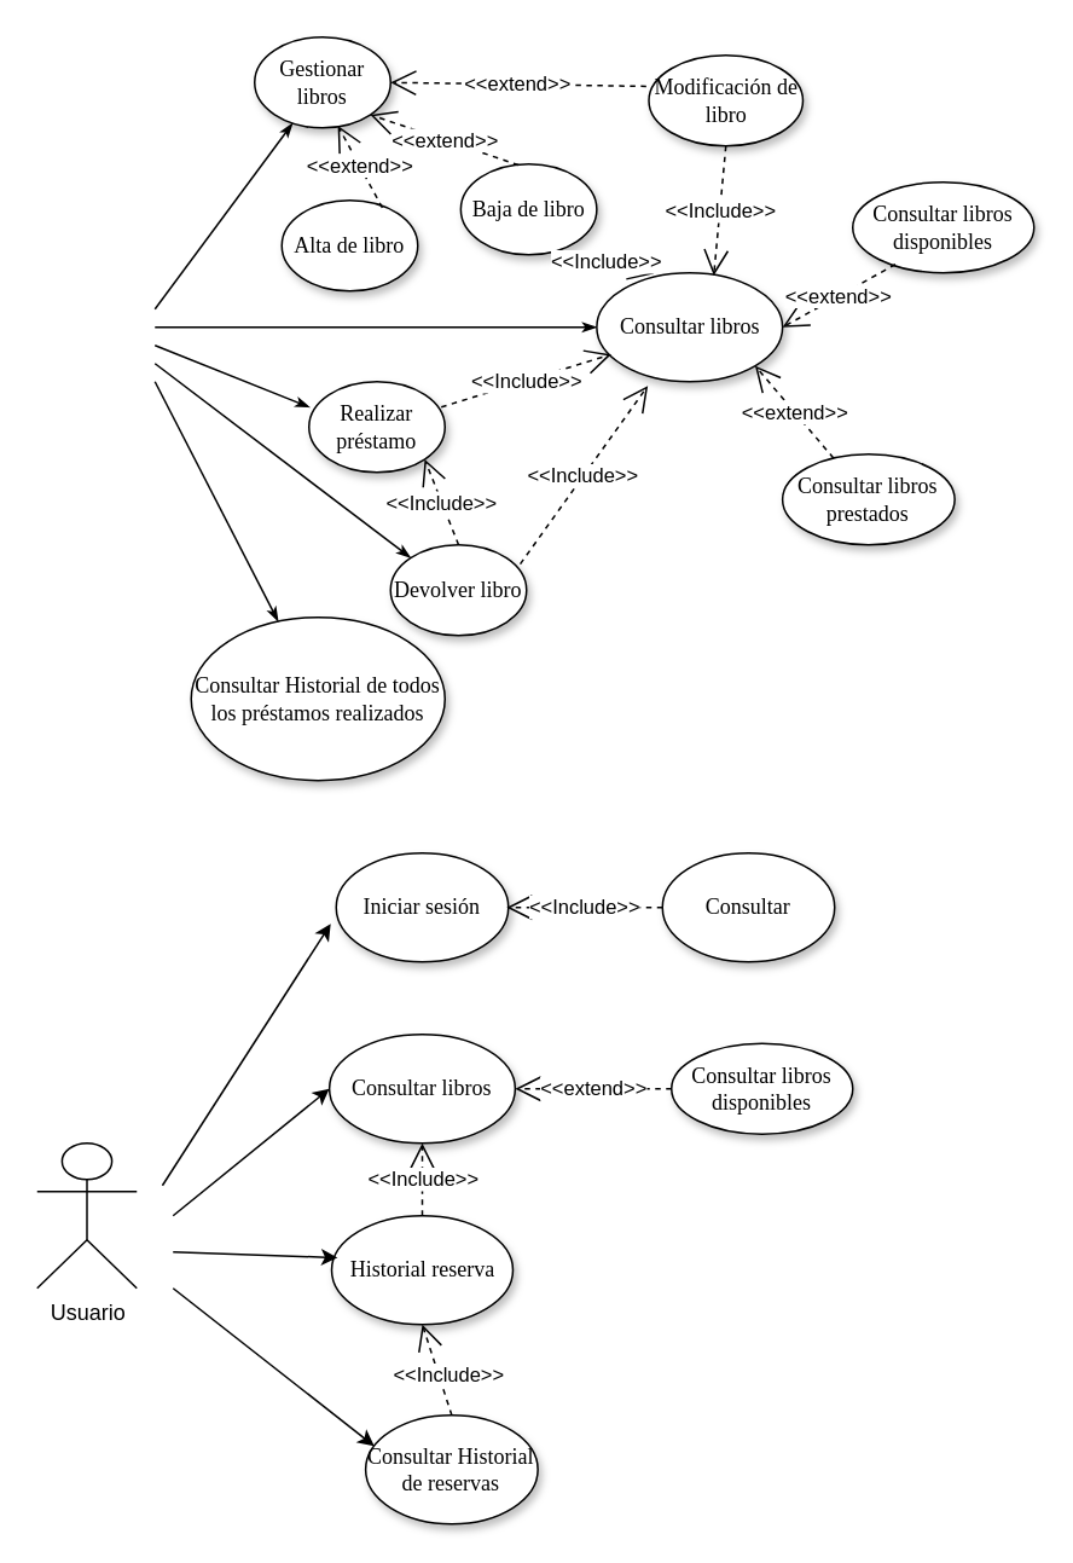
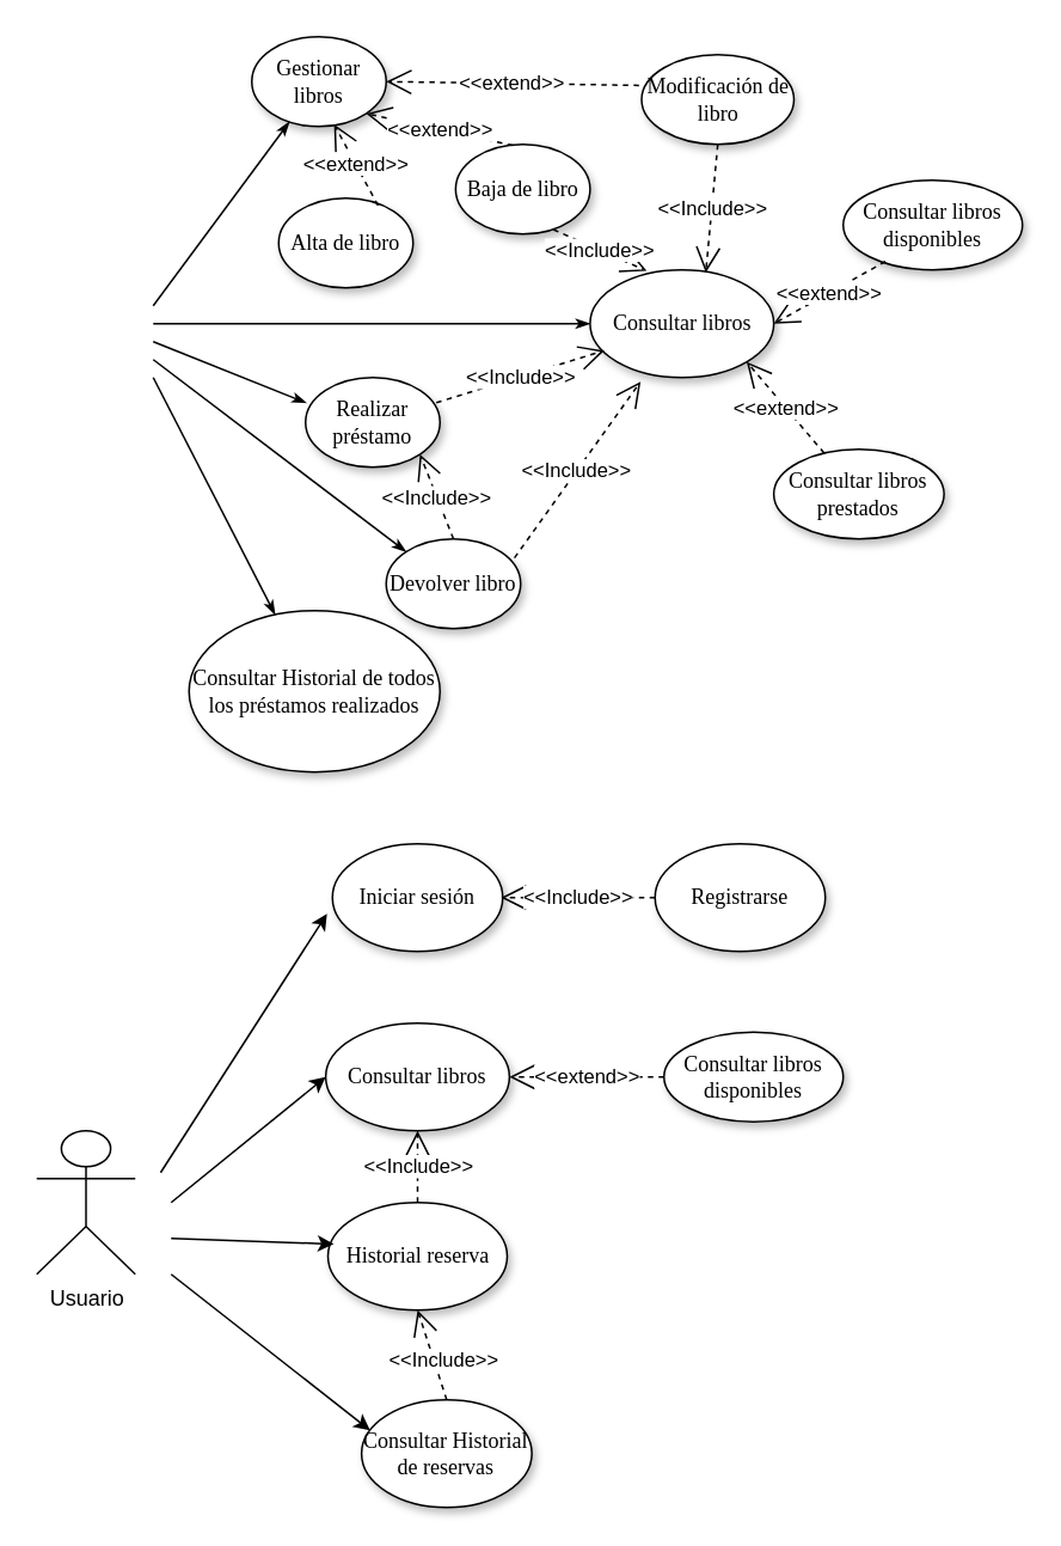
- <mxCell id="7" value="&lt;span&gt;Baja de libro&lt;/span&gt;" style="ellipse;whiteSpace=wrap;html=1;rounded=0;shadow=1;comic=0;labelBackgroundColor=none;strokeWidth=1;fontFamily=Verdana;fontSize=12;align=center;" parent="1" vertex="1"><mxGeometry x="253.75" y="90" width="75" height="50" as="geometry" /></mxCell>
+ <mxCell id="7" value="&lt;span&gt;Baja de libro&lt;/span&gt;" style="ellipse;whiteSpace=wrap;html=1;rounded=0;shadow=1;comic=0;labelBackgroundColor=none;strokeWidth=1;fontFamily=Verdana;fontSize=12;align=center;" parent="1" vertex="1"><mxGeometry x="253.75" y="80" width="75" height="50" as="geometry" /></mxCell>
- <mxCell id="38" value="Consultar" style="ellipse;whiteSpace=wrap;html=1;rounded=0;shadow=1;comic=0;labelBackgroundColor=none;strokeWidth=1;fontFamily=Verdana;fontSize=12;align=center;" vertex="1" parent="1"><mxGeometry x="365" y="470" width="95" height="60" as="geometry" /></mxCell>
+ <mxCell id="38" value="Registrarse" style="ellipse;whiteSpace=wrap;html=1;rounded=0;shadow=1;comic=0;labelBackgroundColor=none;strokeWidth=1;fontFamily=Verdana;fontSize=12;align=center;" vertex="1" parent="1"><mxGeometry x="365" y="470" width="95" height="60" as="geometry" /></mxCell>
